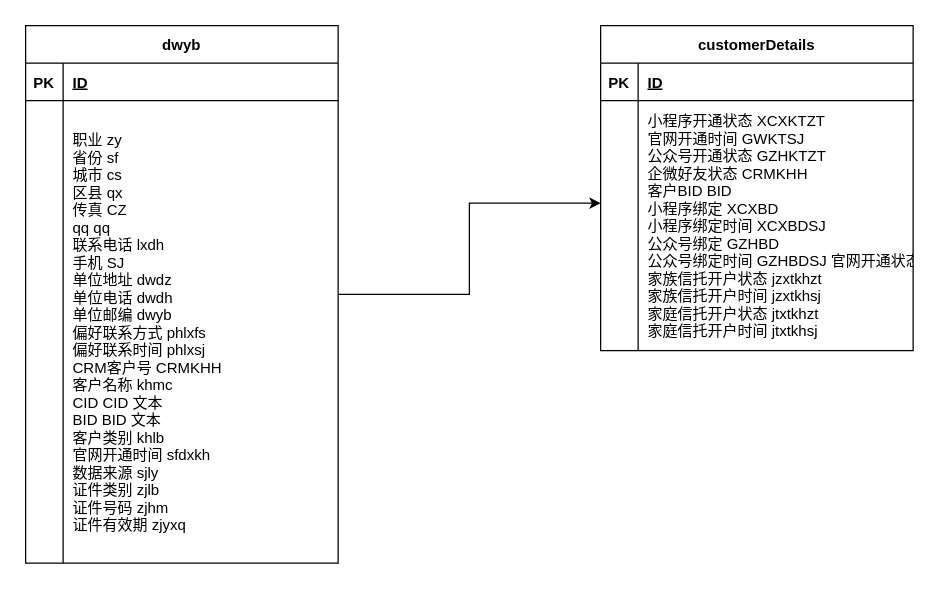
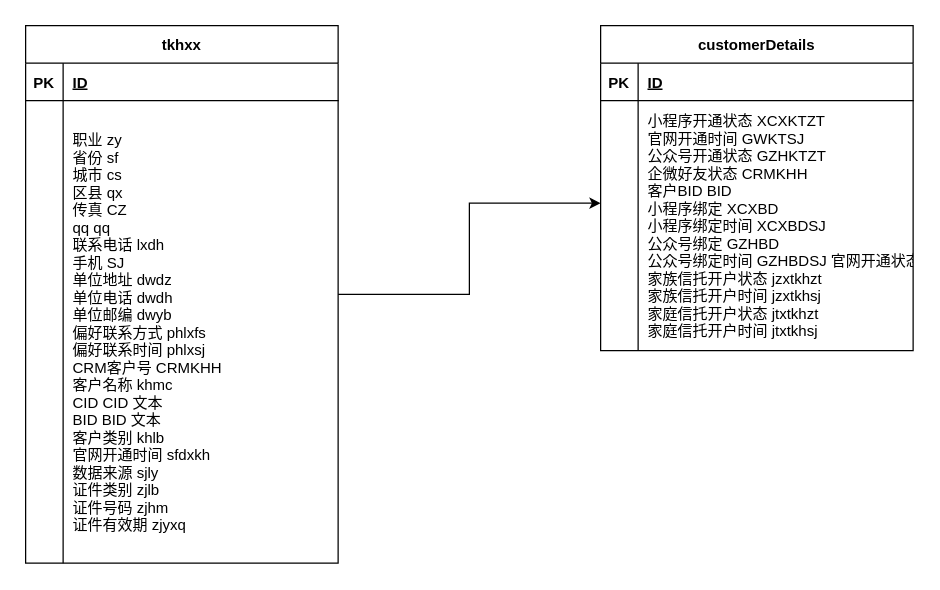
- <mxCell id="9" value="dwyb" style="shape=table;startSize=30;container=1;collapsible=1;childLayout=tableLayout;fixedRows=1;rowLines=0;fontStyle=1;align=center;resizeLast=1;" parent="1" vertex="1"><mxGeometry x="20" y="20" width="250" height="430" as="geometry" /></mxCell>
+ <mxCell id="9" value="tkhxx" style="shape=table;startSize=30;container=1;collapsible=1;childLayout=tableLayout;fixedRows=1;rowLines=0;fontStyle=1;align=center;resizeLast=1;" parent="1" vertex="1"><mxGeometry x="20" y="20" width="250" height="430" as="geometry" /></mxCell>
